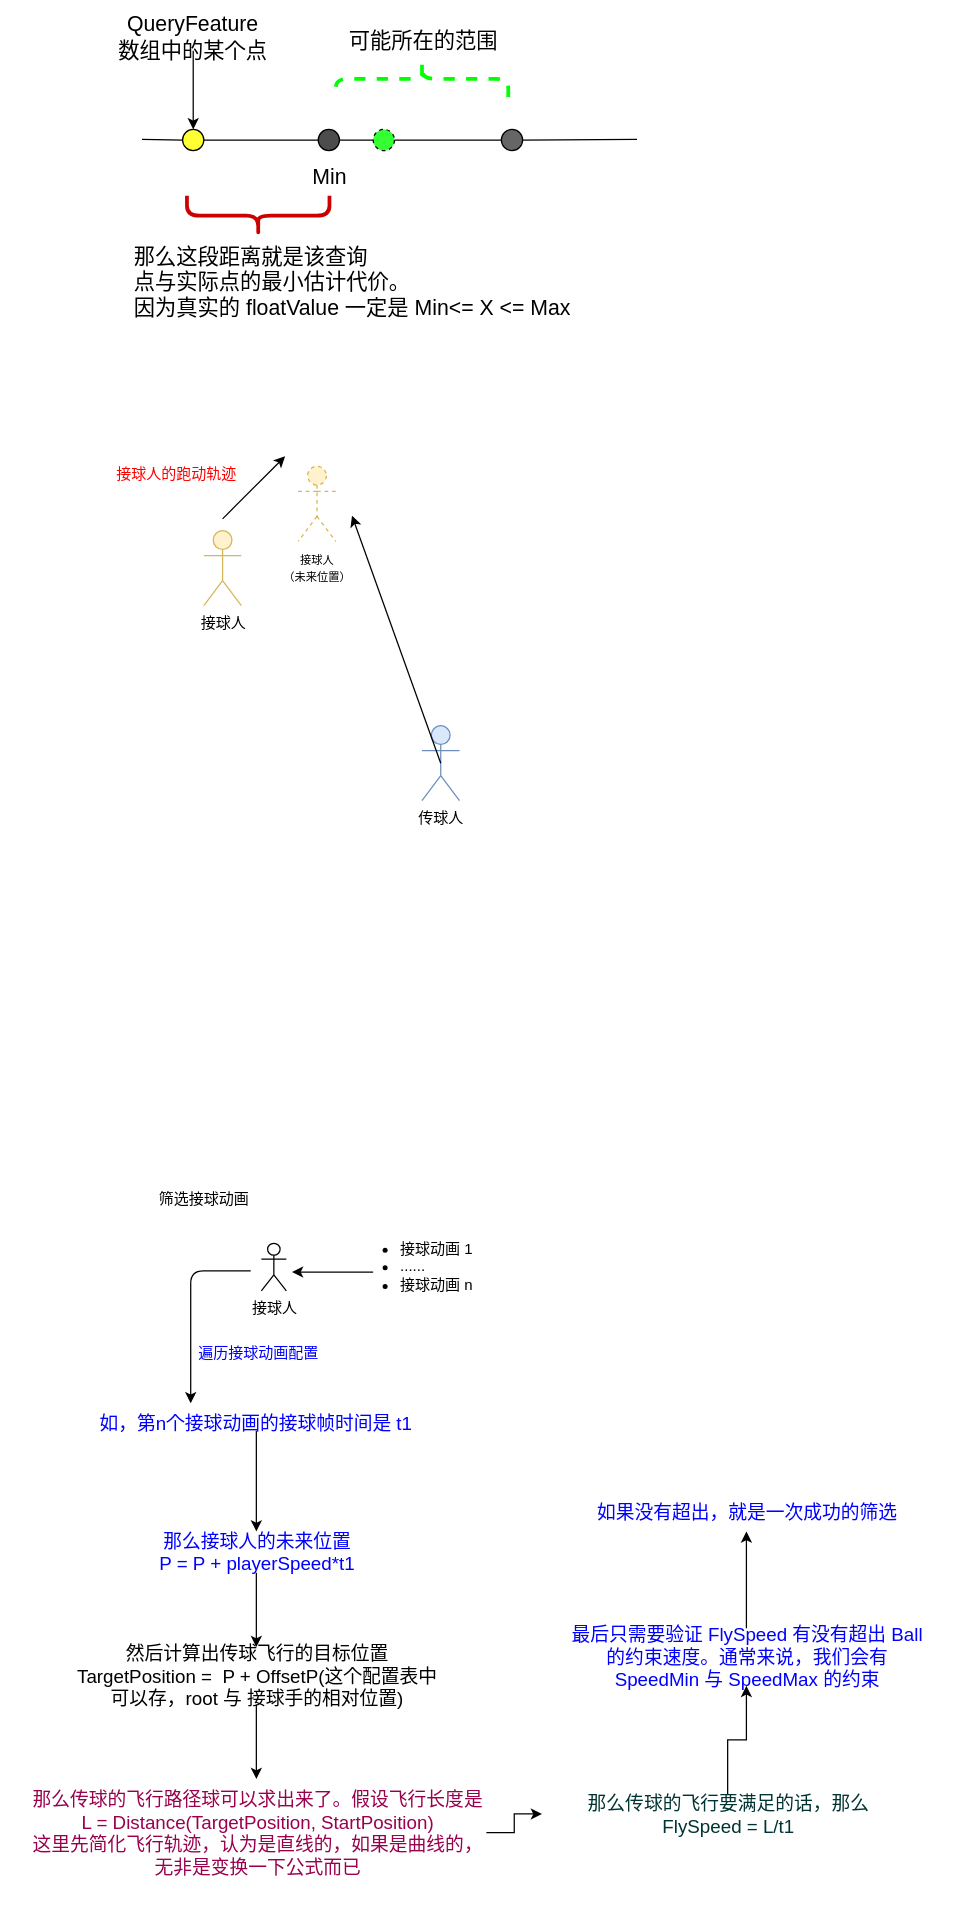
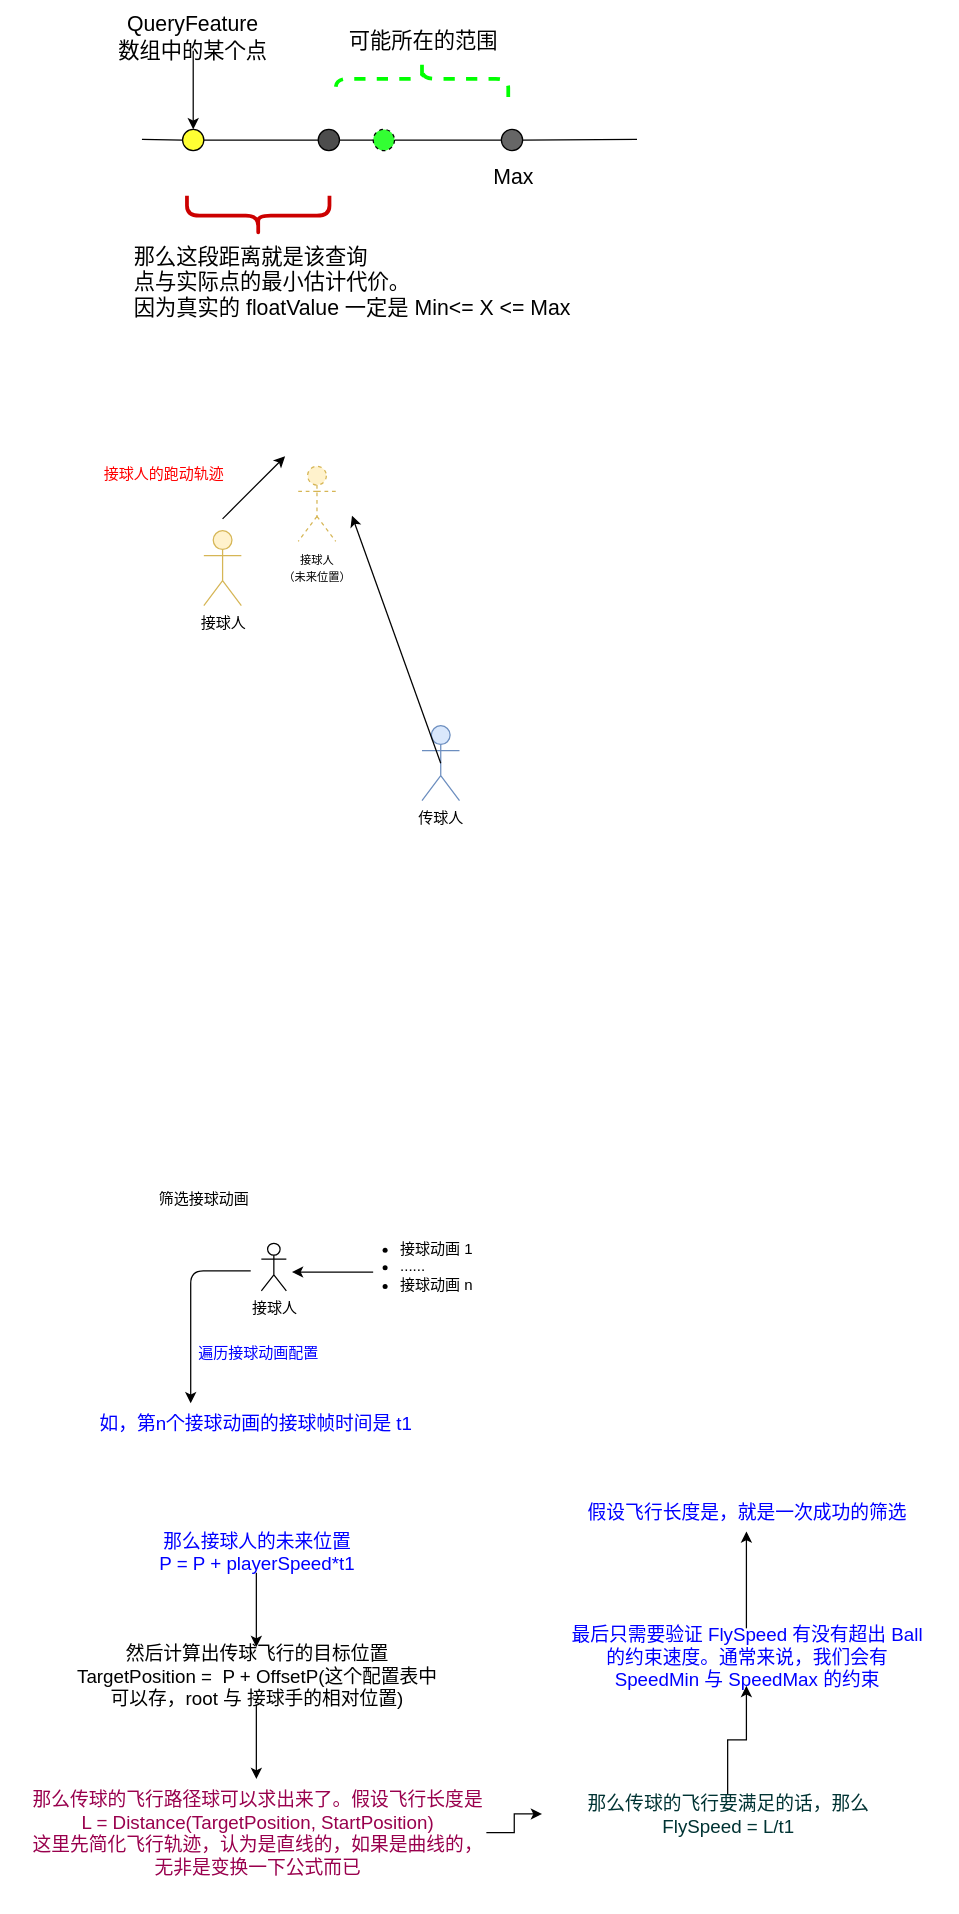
- <mxCell id="7" value="Min&lt;br style=&quot;font-size: 17px;&quot;&gt;" style="text;html=1;resizable=0;points=[];autosize=1;align=center;verticalAlign=top;spacingTop=-6;fillColor=none;strokeColor=none;fontColor=#000000;fontSize=17;textDirection=ltr;" parent="1" vertex="1"><mxGeometry x="248" y="131" width="29" height="14" as="geometry" /></mxCell>
+ <mxCell id="8" value="Max" style="text;html=1;resizable=0;points=[];autosize=1;align=center;verticalAlign=top;spacingTop=-6;fillColor=none;strokeColor=none;fontColor=#000000;fontSize=17;textDirection=ltr;" parent="1" vertex="1"><mxGeometry x="388.5" y="131" width="42" height="18" as="geometry" /></mxCell>
- <mxCell id="24" value="接球人的跑动轨迹" style="text;html=1;strokeColor=none;fillColor=none;align=center;verticalAlign=middle;whiteSpace=wrap;rounded=0;dashed=1;fontColor=#FF0000;" parent="1" vertex="1"><mxGeometry x="82" y="372.5" width="118" height="12" as="geometry" /></mxCell>
+ <mxCell id="24" value="接球人的跑动轨迹" style="text;html=1;strokeColor=none;fillColor=none;align=center;verticalAlign=middle;whiteSpace=wrap;rounded=0;dashed=1;fontColor=#FF0000;" parent="1" vertex="1"><mxGeometry x="72" y="372.5" width="118" height="12" as="geometry" /></mxCell>
- <mxCell id="31" value="" style="edgeStyle=orthogonalEdgeStyle;rounded=0;orthogonalLoop=1;jettySize=auto;html=1;fontSize=15;fontColor=#0000FF;" edge="1" parent="1" source="32" target="34"><mxGeometry relative="1" as="geometry" /></mxCell>
- <mxCell id="43" value="如果没有超出，就是一次成功的筛选" style="text;html=1;strokeColor=none;fillColor=none;align=center;verticalAlign=middle;whiteSpace=wrap;rounded=0;fontColor=#0000FF;fontSize=15;spacing=4;spacingLeft=2;" vertex="1" parent="1"><mxGeometry x="448" y="1192.5" width="297" height="32" as="geometry" /></mxCell>
+ <mxCell id="43" value="假设飞行长度是，就是一次成功的筛选" style="text;html=1;strokeColor=none;fillColor=none;align=center;verticalAlign=middle;whiteSpace=wrap;rounded=0;fontColor=#0000FF;fontSize=15;spacing=4;spacingLeft=2;" vertex="1" parent="1"><mxGeometry x="448" y="1192.5" width="297" height="32" as="geometry" /></mxCell>
